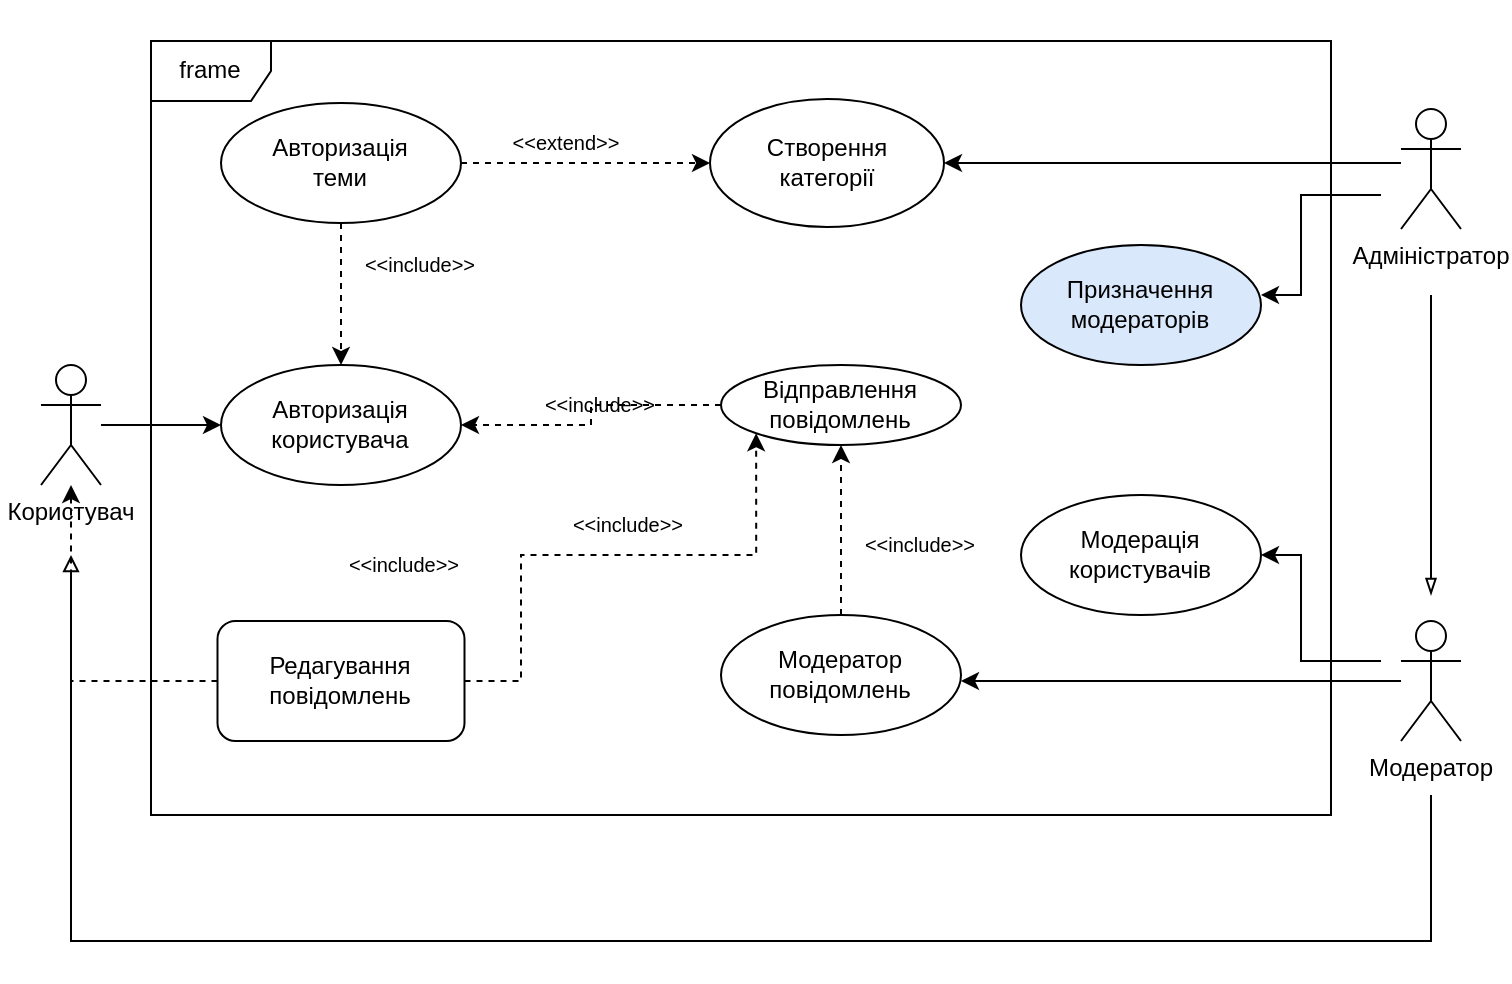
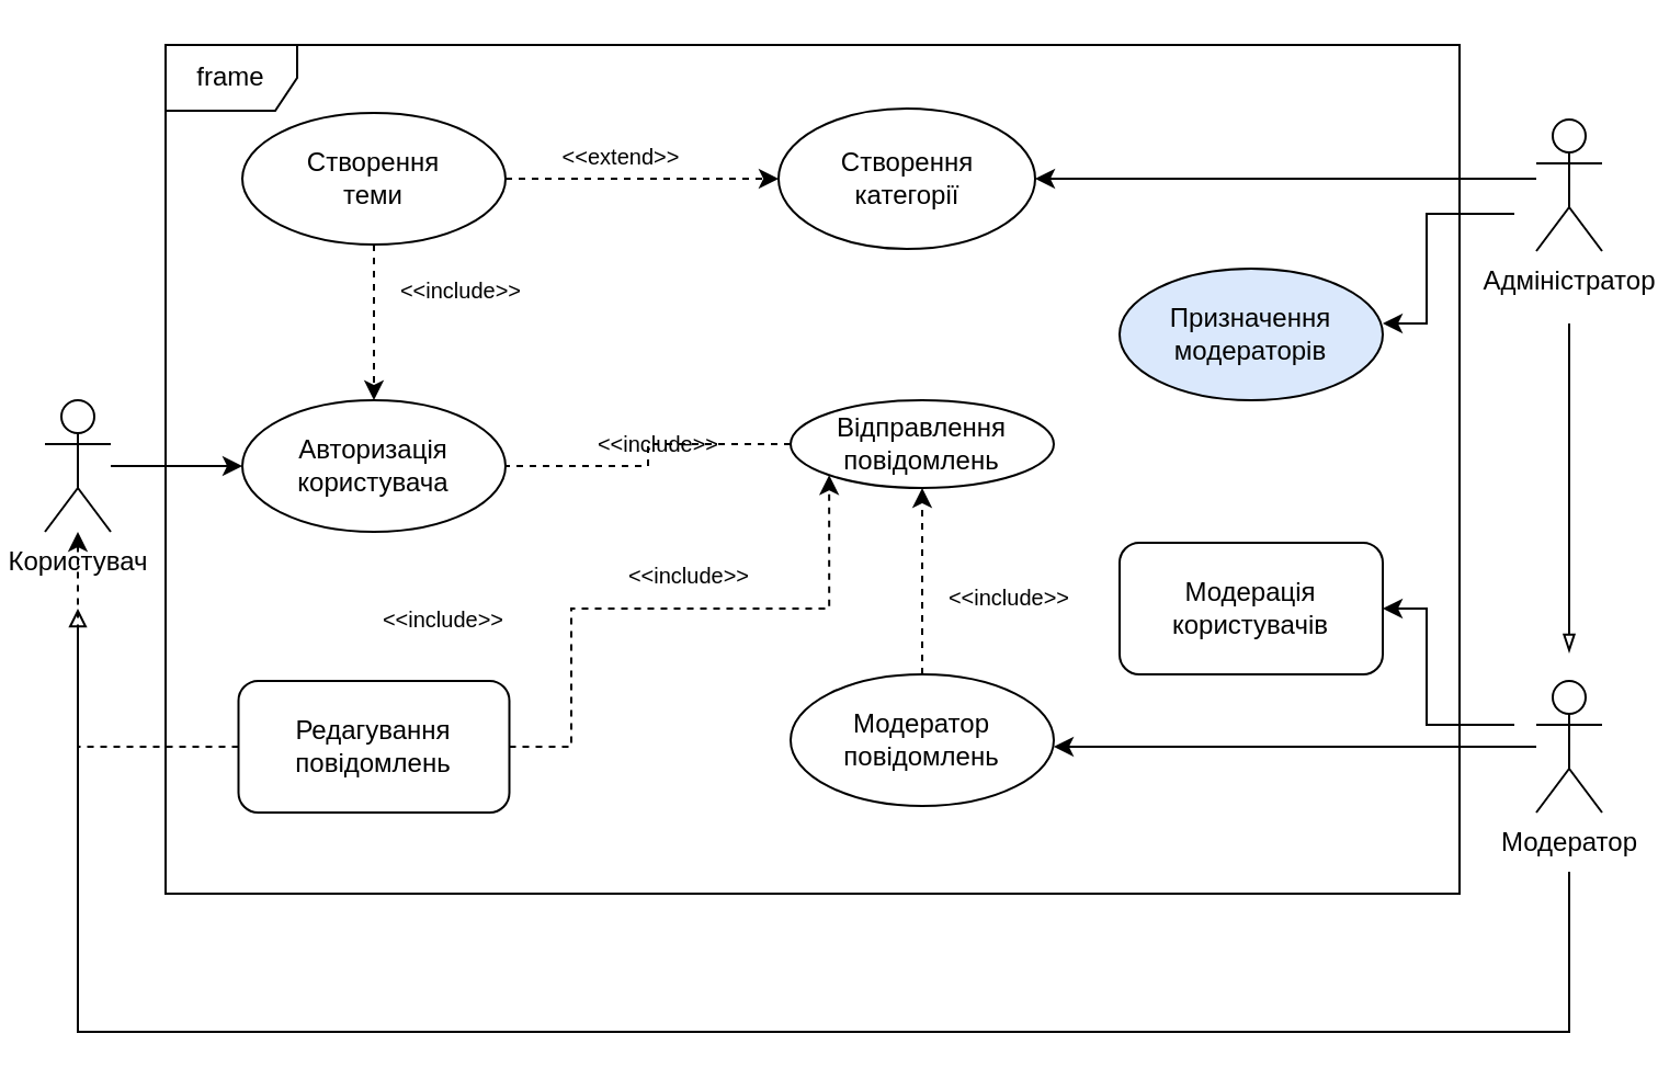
- <mxCell id="6" value="Авторизація&lt;br&gt;теми" style="ellipse;whiteSpace=wrap;html=1;" parent="1" vertex="1"><mxGeometry x="110" y="51" width="120" height="60" as="geometry" /></mxCell>
+ <mxCell id="6" value="Створення&lt;br&gt;теми" style="ellipse;whiteSpace=wrap;html=1;" parent="1" vertex="1"><mxGeometry x="110" y="51" width="120" height="60" as="geometry" /></mxCell>
- <mxCell id="18" style="edgeStyle=orthogonalEdgeStyle;rounded=0;orthogonalLoop=1;jettySize=auto;html=1;exitX=0;exitY=0.5;exitDx=0;exitDy=0;entryX=1;entryY=0.5;entryDx=0;entryDy=0;dashed=1;fontSize=10;" parent="1" source="17" target="3" edge="1"><mxGeometry relative="1" as="geometry"><mxPoint x="236.5" y="91" as="sourcePoint" /><mxPoint x="363" y="91" as="targetPoint" /></mxGeometry></mxCell>
+ <mxCell id="18" style="edgeStyle=orthogonalEdgeStyle;rounded=0;orthogonalLoop=1;jettySize=auto;html=1;exitX=0;exitY=0.5;exitDx=0;exitDy=0;entryX=1;entryY=0.5;entryDx=0;entryDy=0;dashed=1;fontSize=10;endArrow=none;" parent="1" source="17" target="3" edge="1"><mxGeometry relative="1" as="geometry"><mxPoint x="236.5" y="91" as="sourcePoint" /><mxPoint x="363" y="91" as="targetPoint" /></mxGeometry></mxCell>
- <mxCell id="30" value="Модерація&lt;br&gt;користувачів" style="ellipse;whiteSpace=wrap;html=1;" parent="1" vertex="1"><mxGeometry x="510" y="247" width="120" height="60" as="geometry" /></mxCell>
+ <mxCell id="30" value="Модерація&lt;br&gt;користувачів" style="whiteSpace=wrap;html=1;rounded=1;" parent="1" vertex="1"><mxGeometry x="510" y="247" width="120" height="60" as="geometry" /></mxCell>
